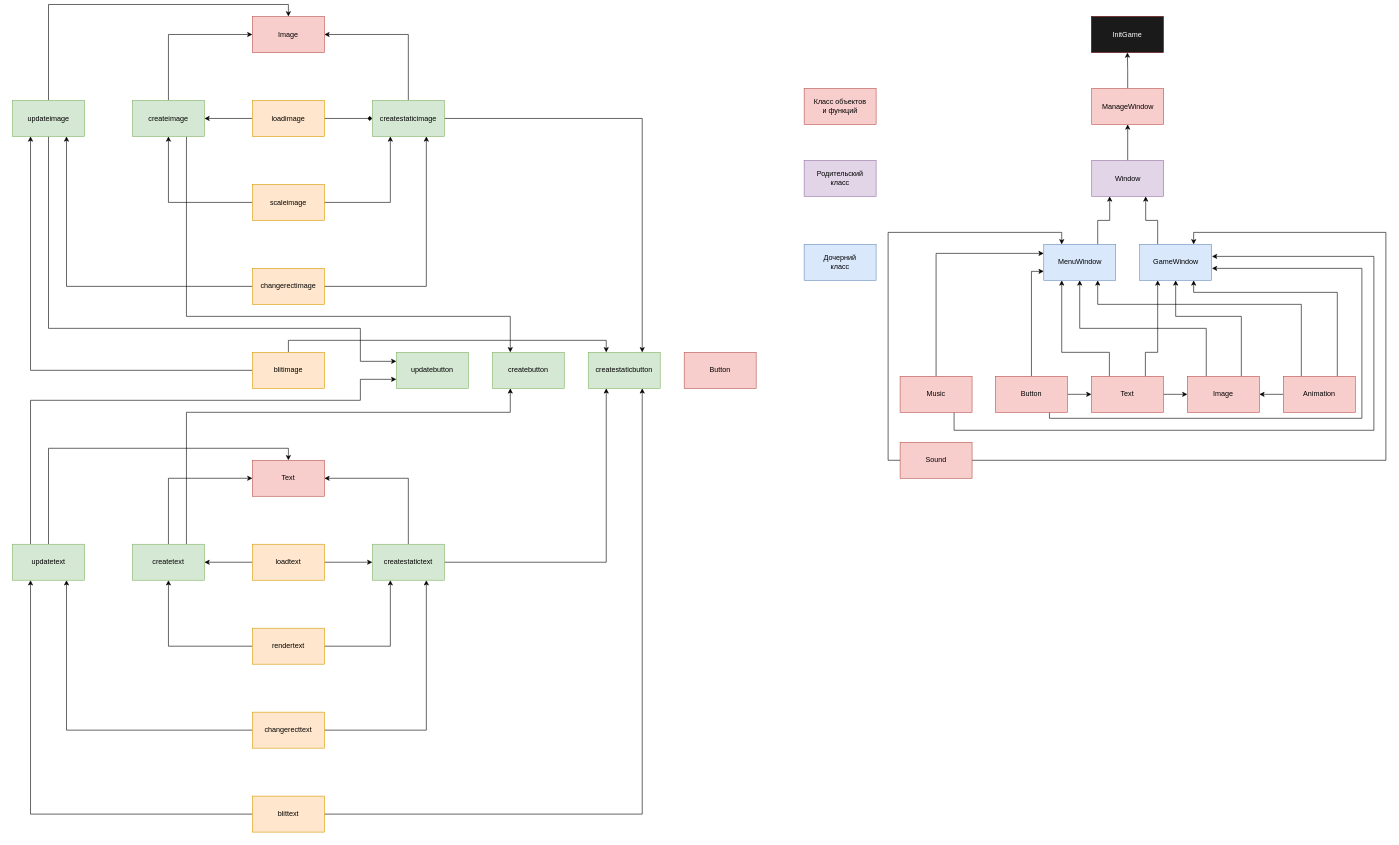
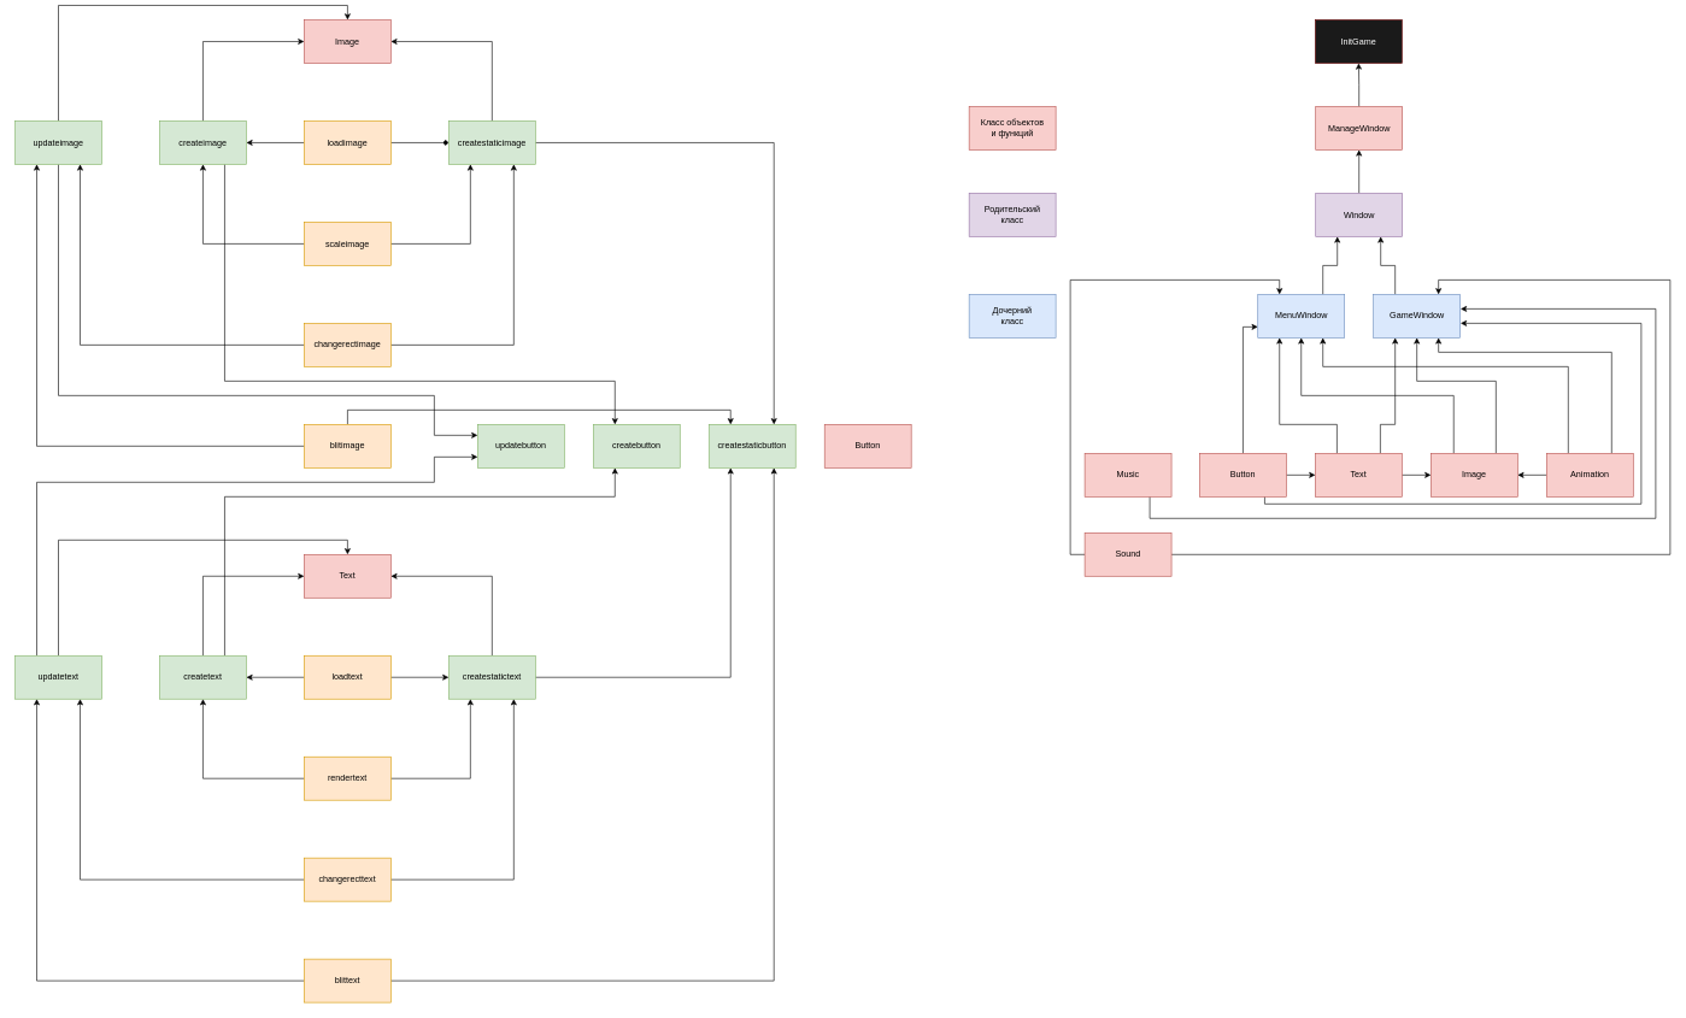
- <mxCell id="69" style="edgeStyle=orthogonalEdgeStyle;rounded=0;orthogonalLoop=1;jettySize=auto;html=1;exitX=0.5;exitY=0;exitDx=0;exitDy=0;entryX=0;entryY=0.25;entryDx=0;entryDy=0;" parent="1" source="71" target="55" edge="1"><mxGeometry relative="1" as="geometry" /></mxCell>
